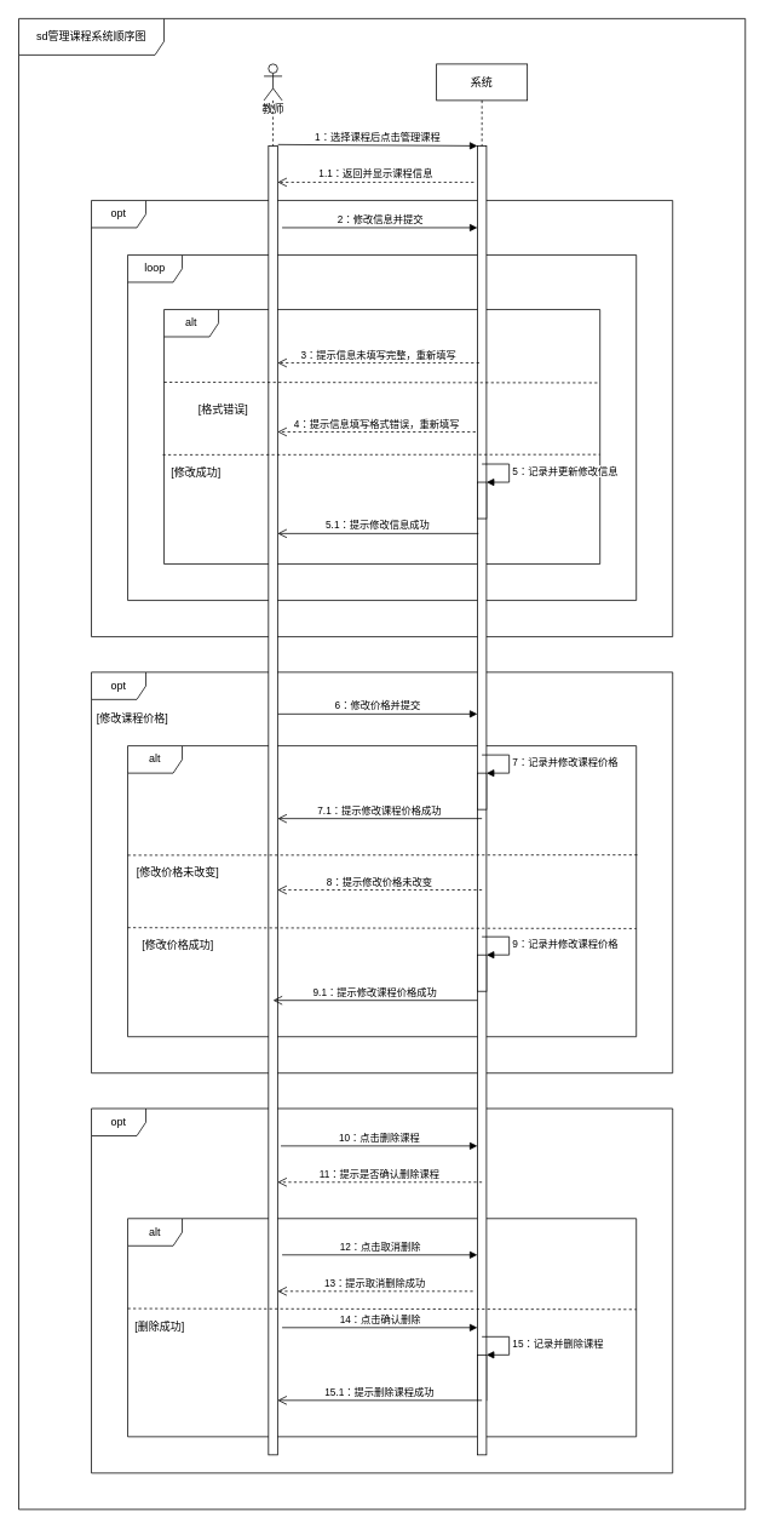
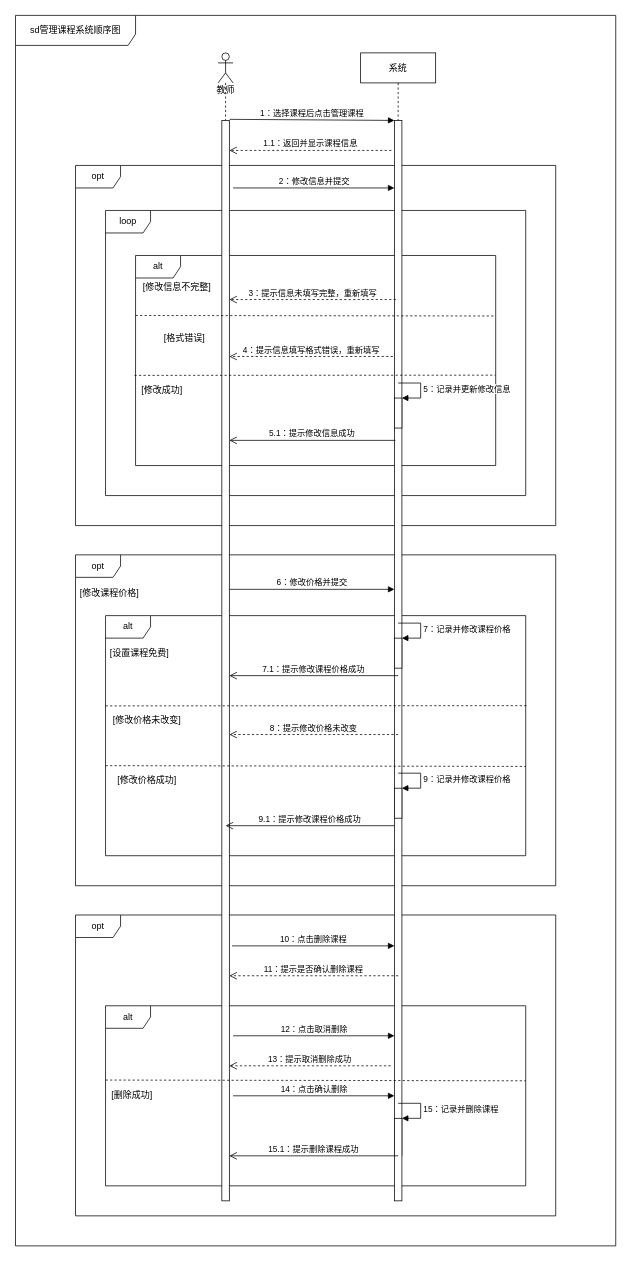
+ <mxCell id="26" value="[修改信息不完整]" style="text;html=1;resizable=0;autosize=1;align=center;verticalAlign=middle;points=[];fillColor=none;strokeColor=none;rounded=0;" vertex="1" parent="1"><mxGeometry x="180" y="373" width="110" height="20" as="geometry" /></mxCell>
+ <mxCell id="35" value="[设置课程免费]" style="text;html=1;resizable=0;autosize=1;align=center;verticalAlign=middle;points=[];fillColor=none;strokeColor=none;rounded=0;" vertex="1" parent="1"><mxGeometry x="140" y="860" width="90" height="20" as="geometry" /></mxCell>
